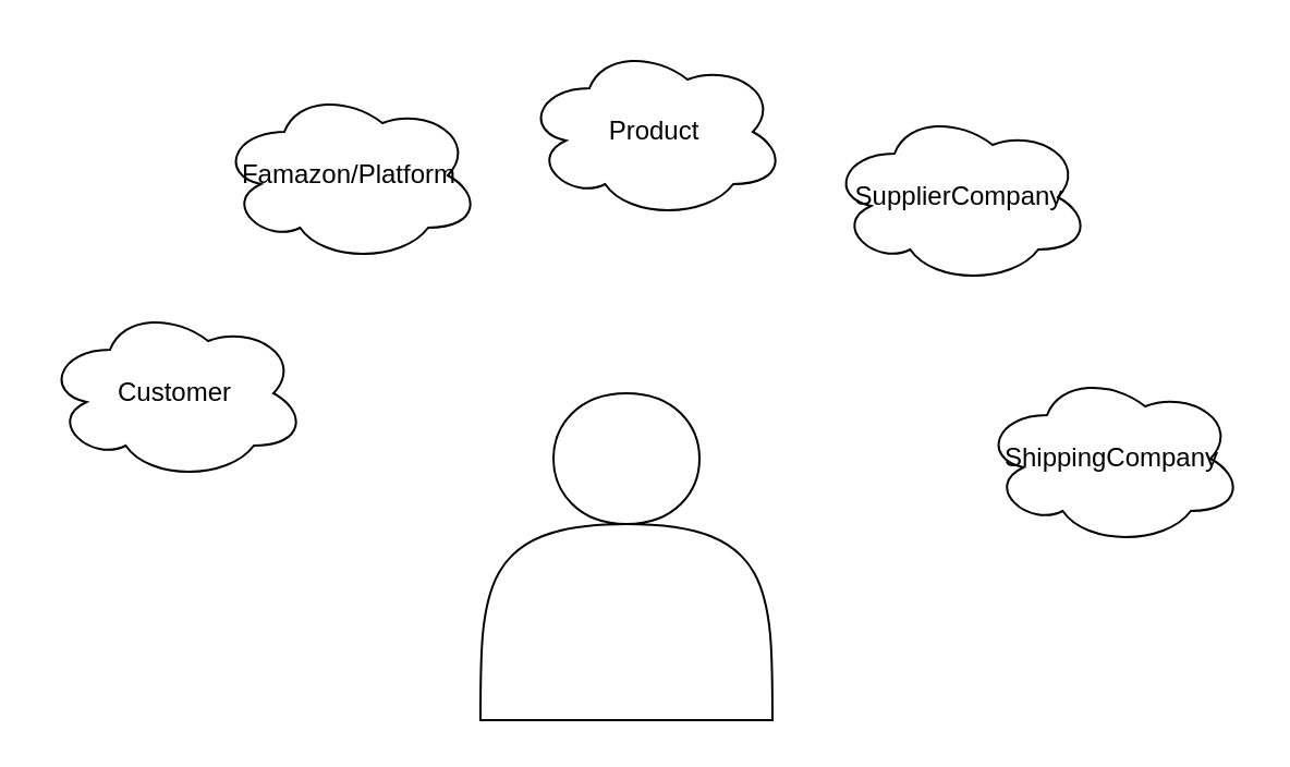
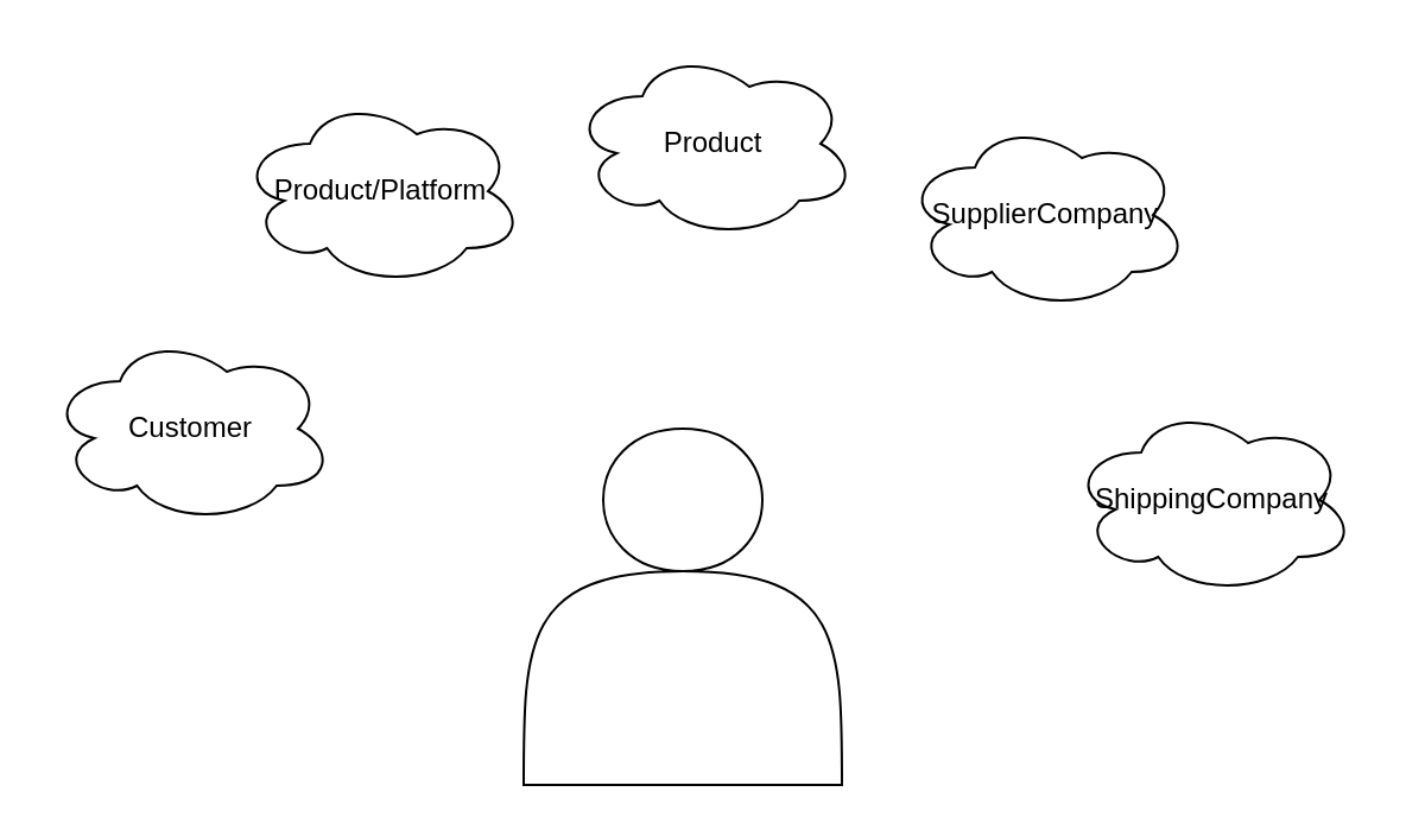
- <mxCell id="3" value="Famazon/Platform" style="ellipse;shape=cloud;whiteSpace=wrap;html=1;" parent="1" vertex="1"><mxGeometry x="100" y="40" width="120" height="80" as="geometry" /></mxCell>
+ <mxCell id="3" value="Product/Platform" style="ellipse;shape=cloud;whiteSpace=wrap;html=1;" parent="1" vertex="1"><mxGeometry x="100" y="40" width="120" height="80" as="geometry" /></mxCell>
